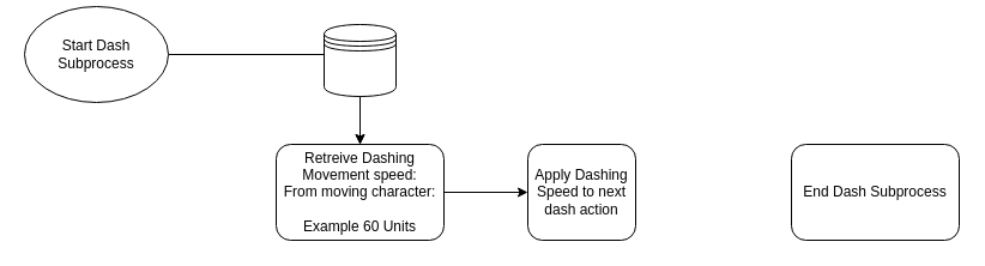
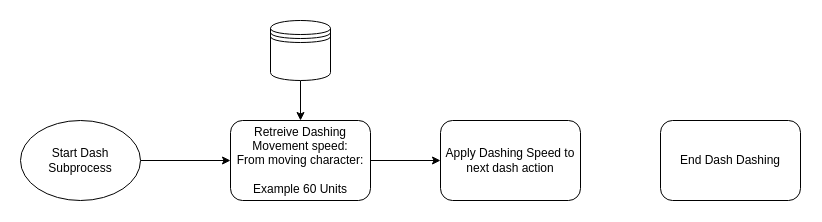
- <mxCell id="3" value="Start Dash Subprocess" style="ellipse;whiteSpace=wrap;html=1;" vertex="1" parent="1"><mxGeometry x="20" y="5" width="120" height="80" as="geometry" /></mxCell>
+ <mxCell id="3" value="Start Dash Subprocess" style="ellipse;whiteSpace=wrap;html=1;" vertex="1" parent="1"><mxGeometry x="20" y="120" width="120" height="80" as="geometry" /></mxCell>
- <mxCell id="8" value="Apply Dashing Speed to next dash action" style="rounded=1;whiteSpace=wrap;html=1;" vertex="1" parent="1"><mxGeometry x="440" y="120" width="90" height="80" as="geometry" /></mxCell>
+ <mxCell id="8" value="Apply Dashing Speed to next dash action" style="rounded=1;whiteSpace=wrap;html=1;" vertex="1" parent="1"><mxGeometry x="440" y="120" width="140" height="80" as="geometry" /></mxCell>
- <mxCell id="9" value="End Dash Subprocess" style="rounded=1;whiteSpace=wrap;html=1;" vertex="1" parent="1"><mxGeometry x="660" y="120" width="140" height="80" as="geometry" /></mxCell>
+ <mxCell id="9" value="End Dash Dashing" style="rounded=1;whiteSpace=wrap;html=1;" vertex="1" parent="1"><mxGeometry x="660" y="120" width="140" height="80" as="geometry" /></mxCell>
